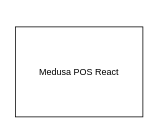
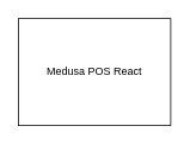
- <mxCell id="2" value="Medusa POS React" style="rounded=0;whiteSpace=wrap;html=1;" parent="1" vertex="1"><mxGeometry x="20" y="35" width="170" height="120" as="geometry" /></mxCell>
+ <mxCell id="2" value="Medusa POS React" style="rounded=0;whiteSpace=wrap;html=1;" parent="1" vertex="1"><mxGeometry x="20" y="20" width="170" height="120" as="geometry" /></mxCell>
